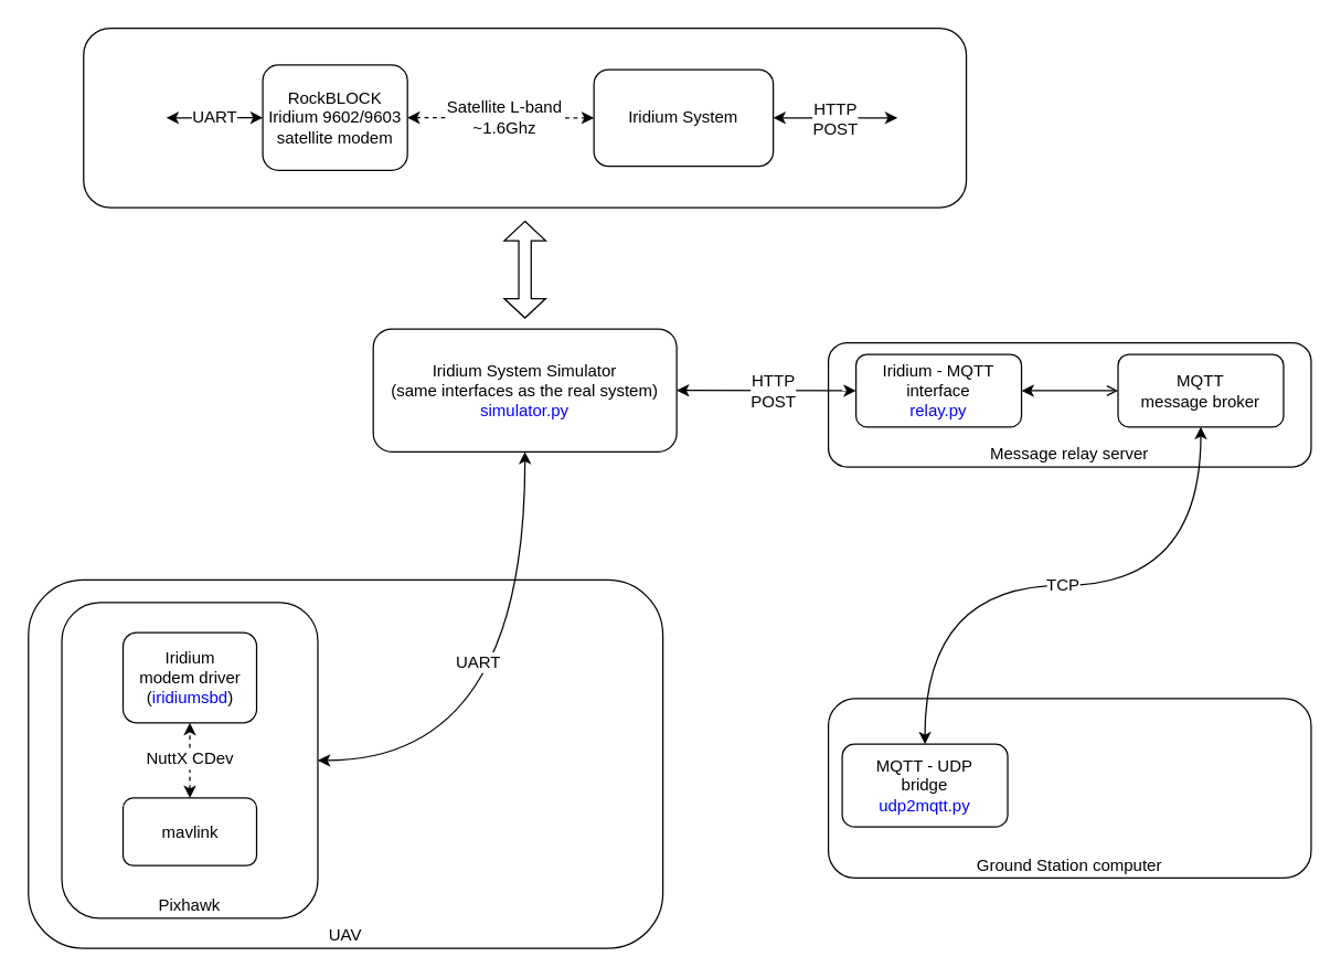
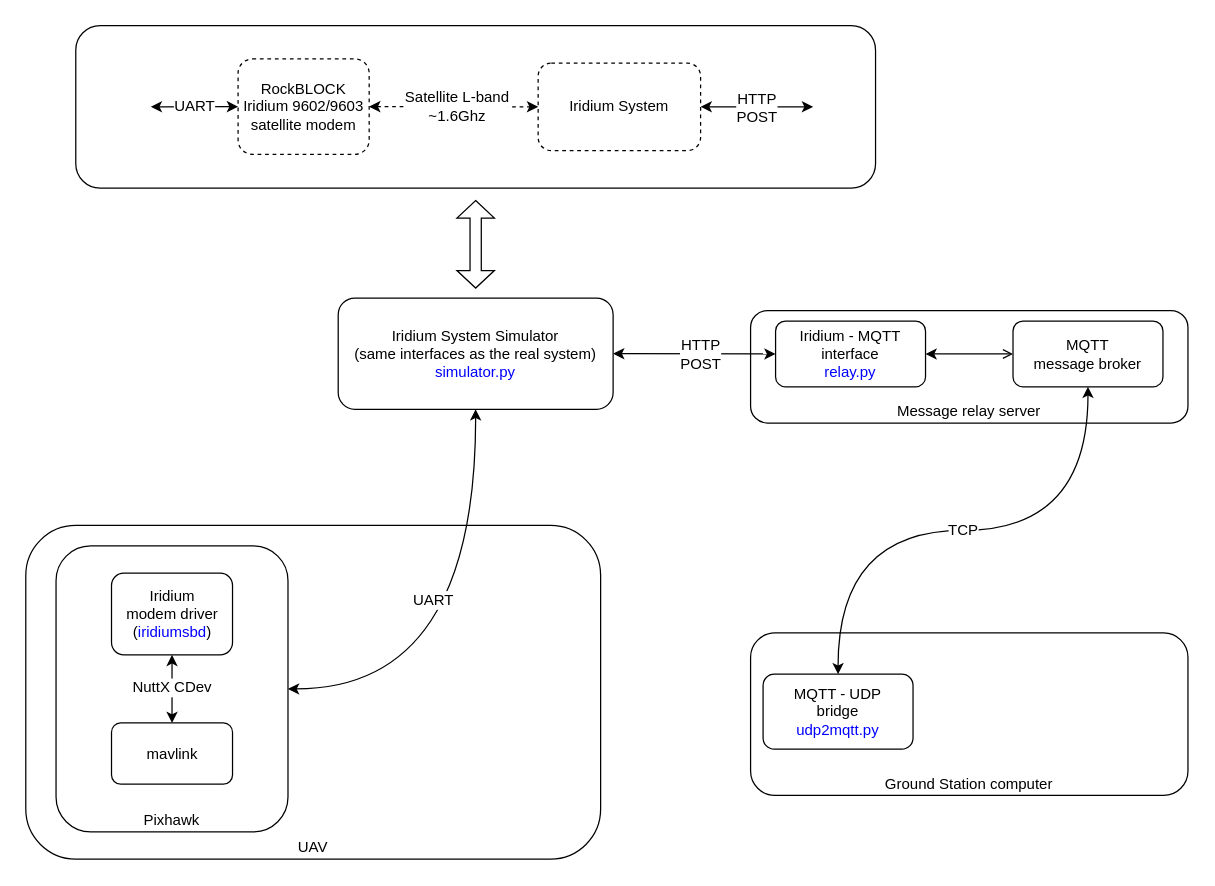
- <mxCell id="19" value="RockBLOCK&lt;br&gt;Iridium 9602/9603&lt;br&gt;satellite modem" style="rounded=1;whiteSpace=wrap;html=1;" parent="1" vertex="1"><mxGeometry x="189.877" y="46.694" width="104.912" height="76.286" as="geometry" /></mxCell>
+ <mxCell id="19" value="RockBLOCK&lt;br&gt;Iridium 9602/9603&lt;br&gt;satellite modem" style="rounded=1;whiteSpace=wrap;html=1;dashed=1;" parent="1" vertex="1"><mxGeometry x="189.877" y="46.694" width="104.912" height="76.286" as="geometry" /></mxCell>
- <mxCell id="5" value="Iridium System&lt;br&gt;" style="rounded=1;whiteSpace=wrap;html=1;" parent="1" vertex="1"><mxGeometry x="430" y="50" width="130" height="70" as="geometry" /></mxCell>
+ <mxCell id="5" value="Iridium System&lt;br&gt;" style="rounded=1;whiteSpace=wrap;html=1;dashed=1;" parent="1" vertex="1"><mxGeometry x="430" y="50" width="130" height="70" as="geometry" /></mxCell>
- <mxCell id="24" style="edgeStyle=orthogonalEdgeStyle;rounded=0;html=1;exitX=0.5;exitY=0;entryX=0.5;entryY=1;jettySize=auto;orthogonalLoop=1;startArrow=classic;startFill=1;dashed=1;" parent="20" source="23" target="22" edge="1"><mxGeometry relative="1" as="geometry" /></mxCell>
+ <mxCell id="24" style="edgeStyle=orthogonalEdgeStyle;rounded=0;html=1;exitX=0.5;exitY=0;entryX=0.5;entryY=1;jettySize=auto;orthogonalLoop=1;startArrow=classic;startFill=1;" parent="20" source="23" target="22" edge="1"><mxGeometry relative="1" as="geometry" /></mxCell>
